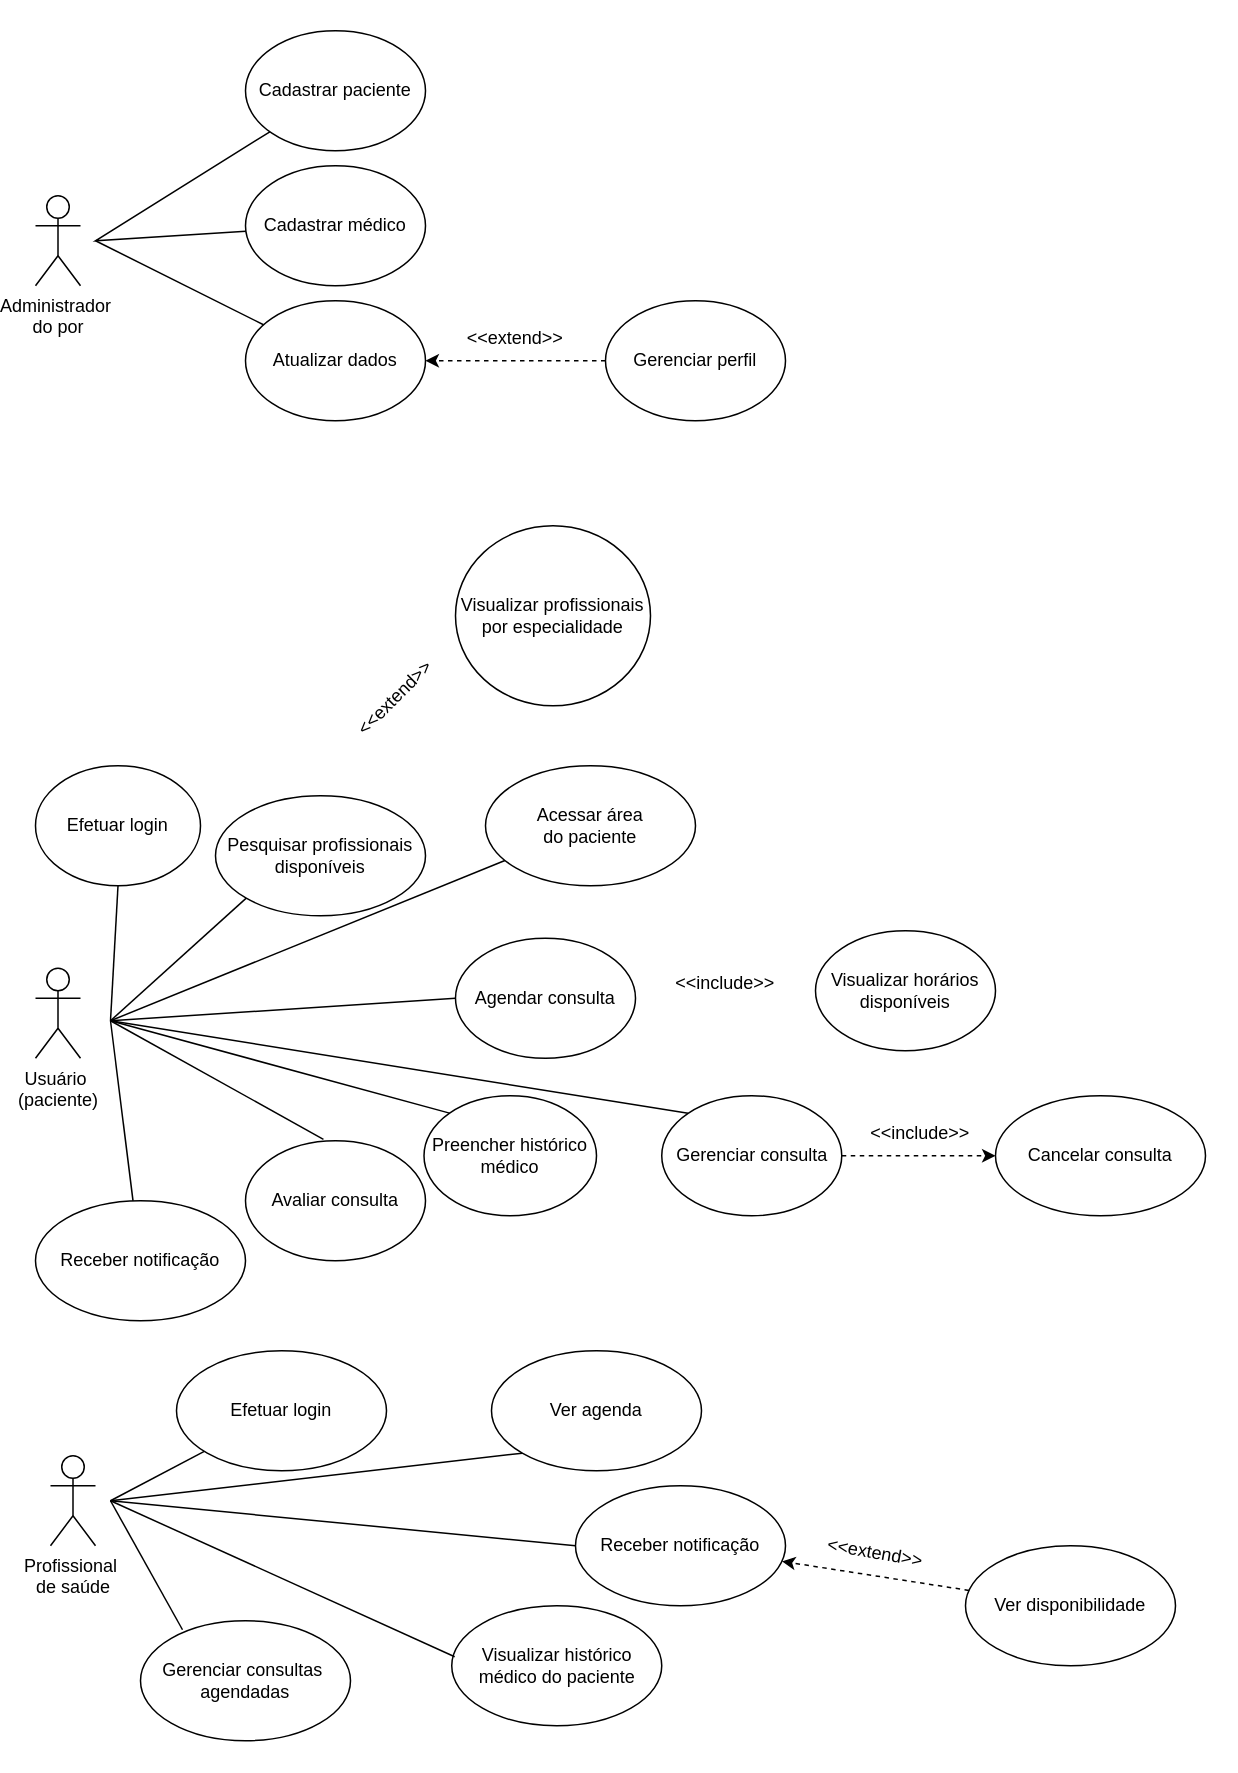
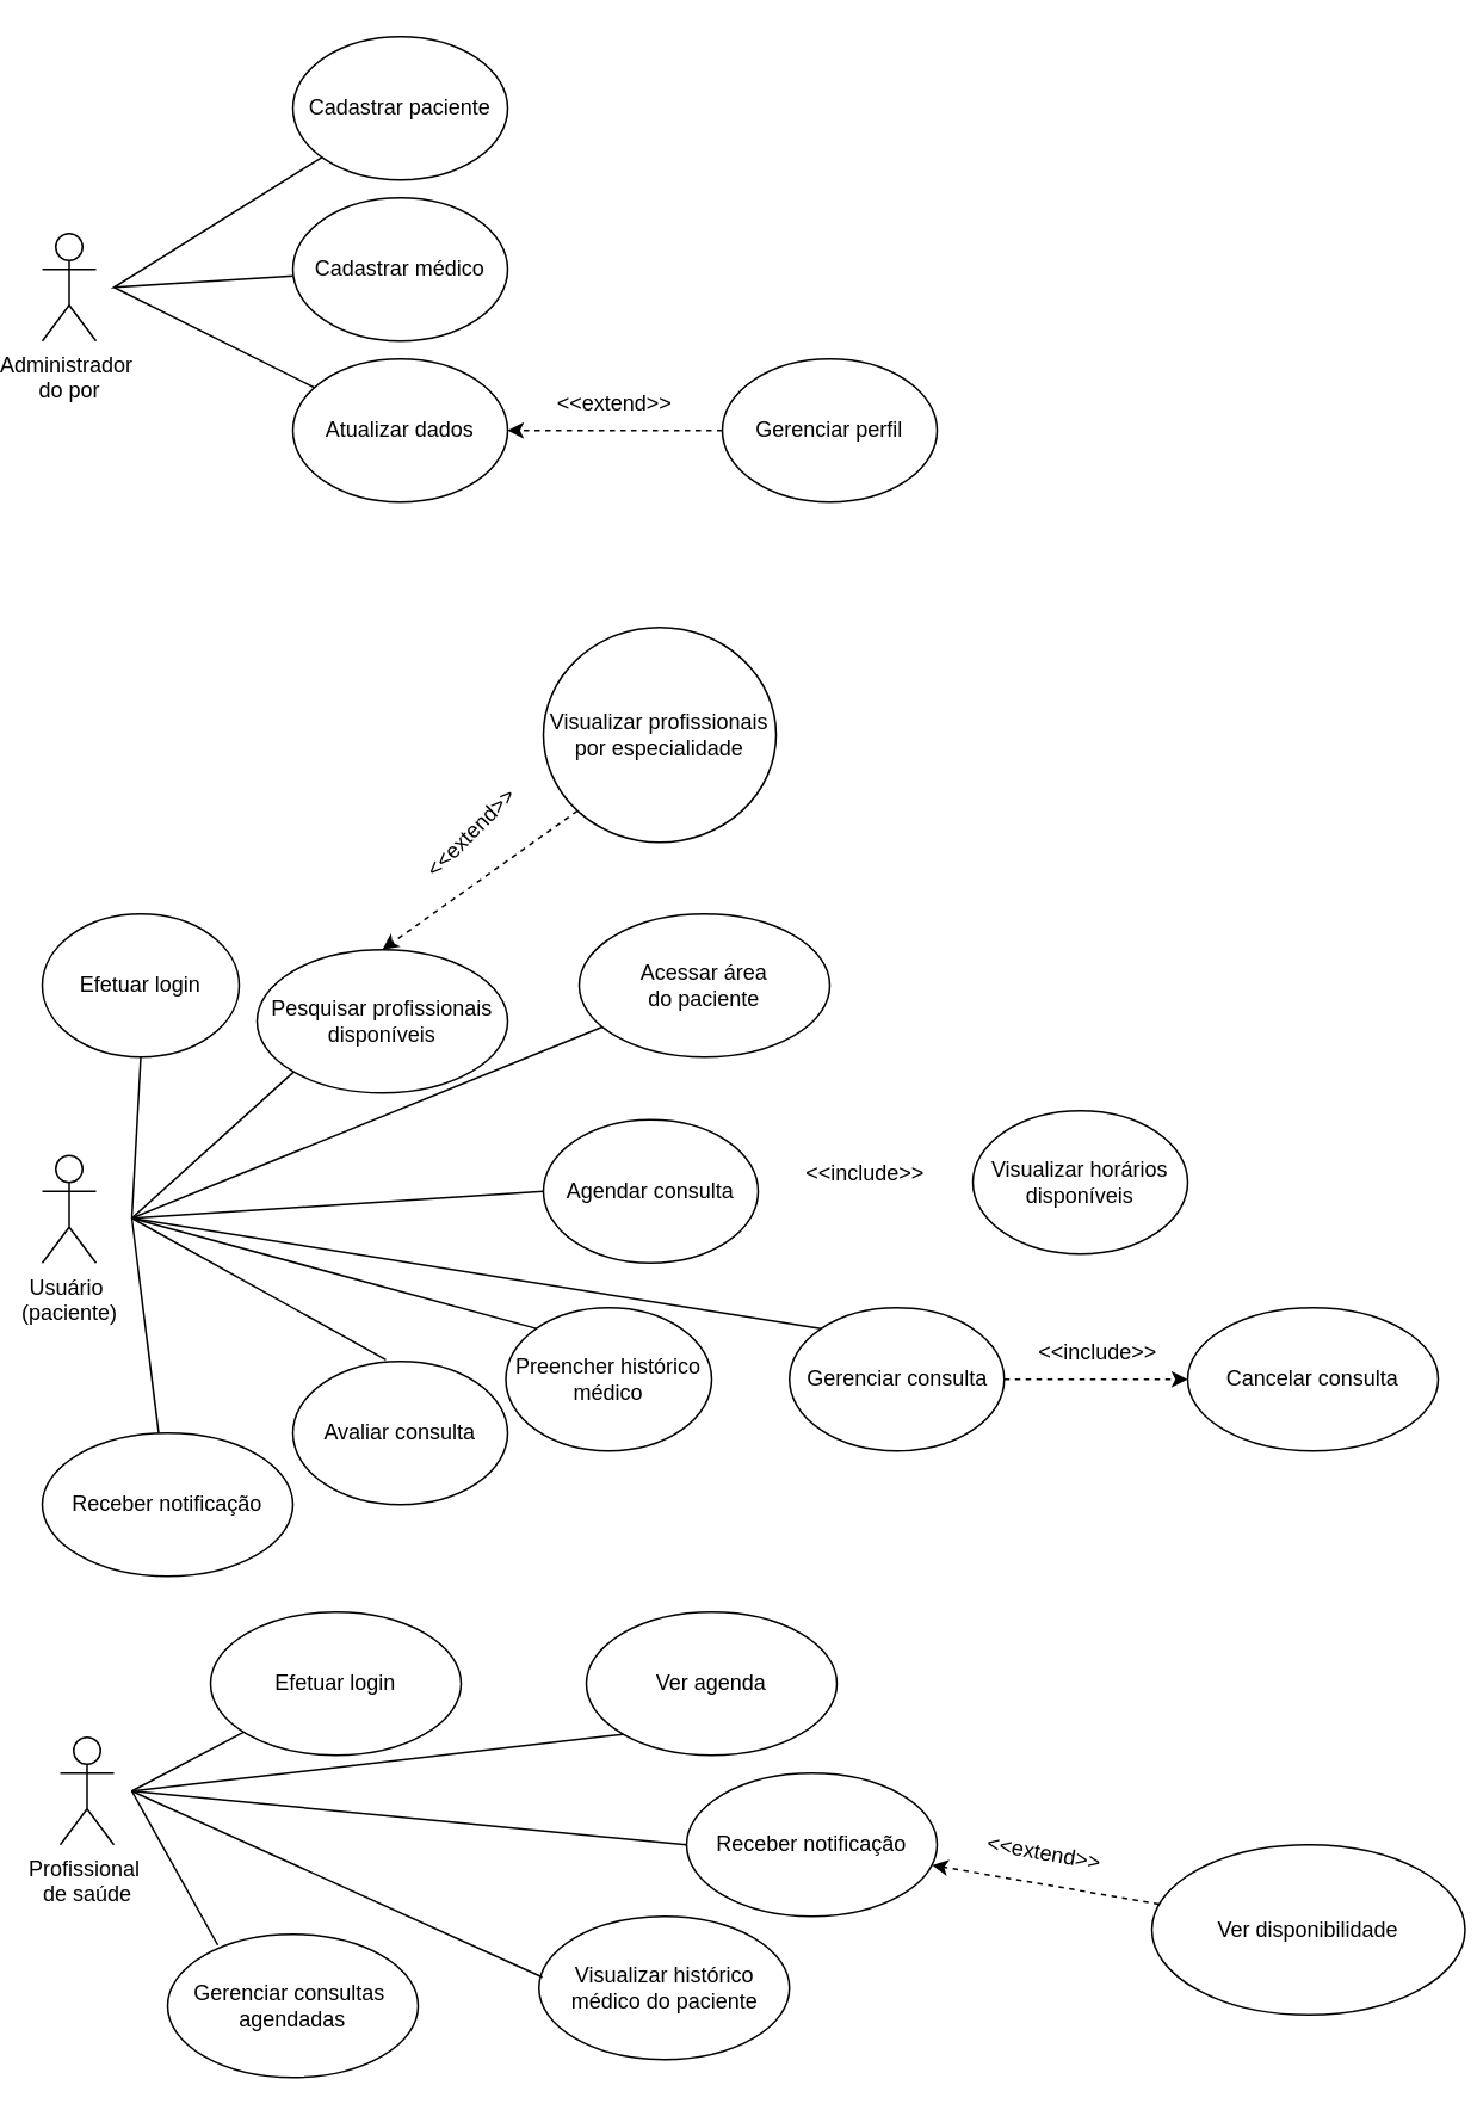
+ <mxCell id="25" value="" style="endArrow=classic;html=1;rounded=0;dashed=1;entryX=0.5;entryY=0;entryDx=0;entryDy=0;exitX=0;exitY=1;exitDx=0;exitDy=0;" parent="1" source="24" target="3" edge="1"><mxGeometry width="50" height="50" relative="1" as="geometry"><mxPoint x="380" y="460" as="sourcePoint" /><mxPoint x="270" y="200" as="targetPoint" /></mxGeometry></mxCell>
- <mxCell id="46" value="Ver disponibilidade" style="ellipse;whiteSpace=wrap;html=1;" parent="1" vertex="1"><mxGeometry x="640" y="1030" width="140" height="80" as="geometry" /></mxCell>
+ <mxCell id="46" value="Ver disponibilidade" style="ellipse;whiteSpace=wrap;html=1;" parent="1" vertex="1"><mxGeometry x="640" y="1030" width="175" height="95" as="geometry" /></mxCell>
